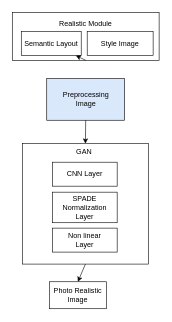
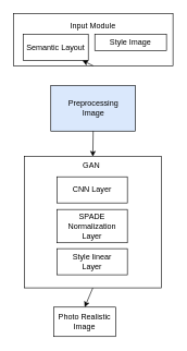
- <mxCell id="3" value="Realistic Module&lt;br&gt;&lt;br&gt;&lt;br&gt;&lt;br&gt;" style="rounded=0;whiteSpace=wrap;html=1;" vertex="1" parent="1"><mxGeometry x="20" y="20" width="245" height="80" as="geometry" /></mxCell>
+ <mxCell id="3" value="Input Module&lt;br&gt;&lt;br&gt;&lt;br&gt;&lt;br&gt;" style="rounded=0;whiteSpace=wrap;html=1;" vertex="1" parent="1"><mxGeometry x="20" y="20" width="245" height="80" as="geometry" /></mxCell>
- <mxCell id="5" value="Style Image" style="rounded=0;whiteSpace=wrap;html=1;" vertex="1" parent="1"><mxGeometry x="145" y="52" width="110" height="40" as="geometry" /></mxCell>
+ <mxCell id="5" value="Style Image" style="rounded=0;whiteSpace=wrap;html=1;" vertex="1" parent="1"><mxGeometry x="145" y="52" width="110" height="25" as="geometry" /></mxCell>
- <mxCell id="13" value="Non linear &lt;br&gt;Layer" style="rounded=0;whiteSpace=wrap;html=1;" vertex="1" parent="1"><mxGeometry x="87" y="380" width="108" height="40" as="geometry" /></mxCell>
+ <mxCell id="13" value="Style linear &lt;br&gt;Layer" style="rounded=0;whiteSpace=wrap;html=1;" vertex="1" parent="1"><mxGeometry x="87" y="380" width="108" height="40" as="geometry" /></mxCell>
